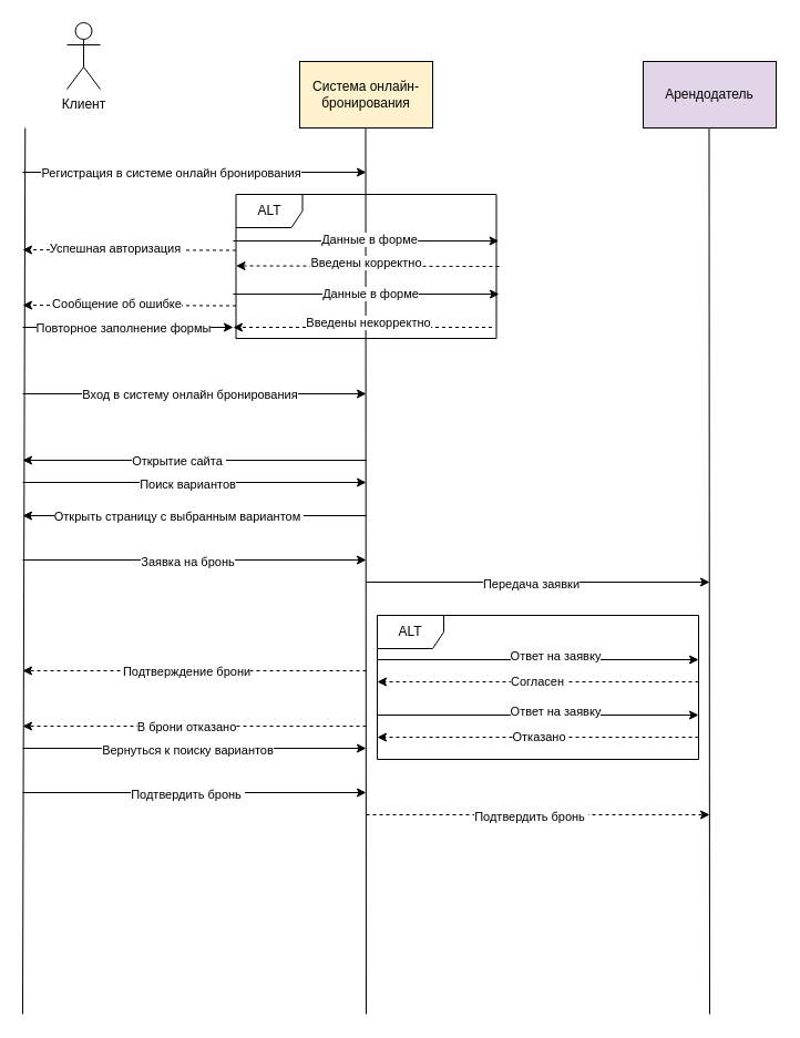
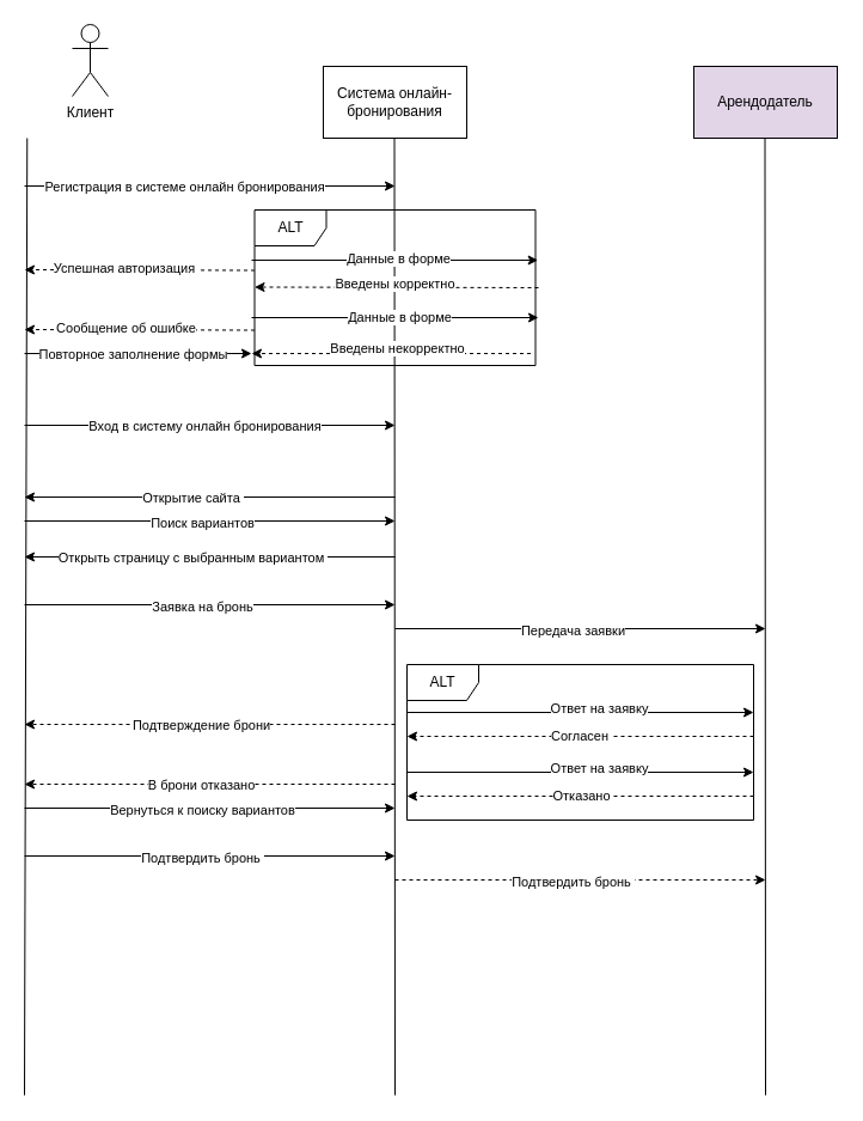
- <mxCell id="4" value="Система онлайн-бронирования" style="rounded=0;whiteSpace=wrap;html=1;fillColor=#fff2cc;" vertex="1" parent="1"><mxGeometry x="270" y="55" width="120" height="60" as="geometry" /></mxCell>
+ <mxCell id="4" value="Система онлайн-бронирования" style="rounded=0;whiteSpace=wrap;html=1;" vertex="1" parent="1"><mxGeometry x="270" y="55" width="120" height="60" as="geometry" /></mxCell>
